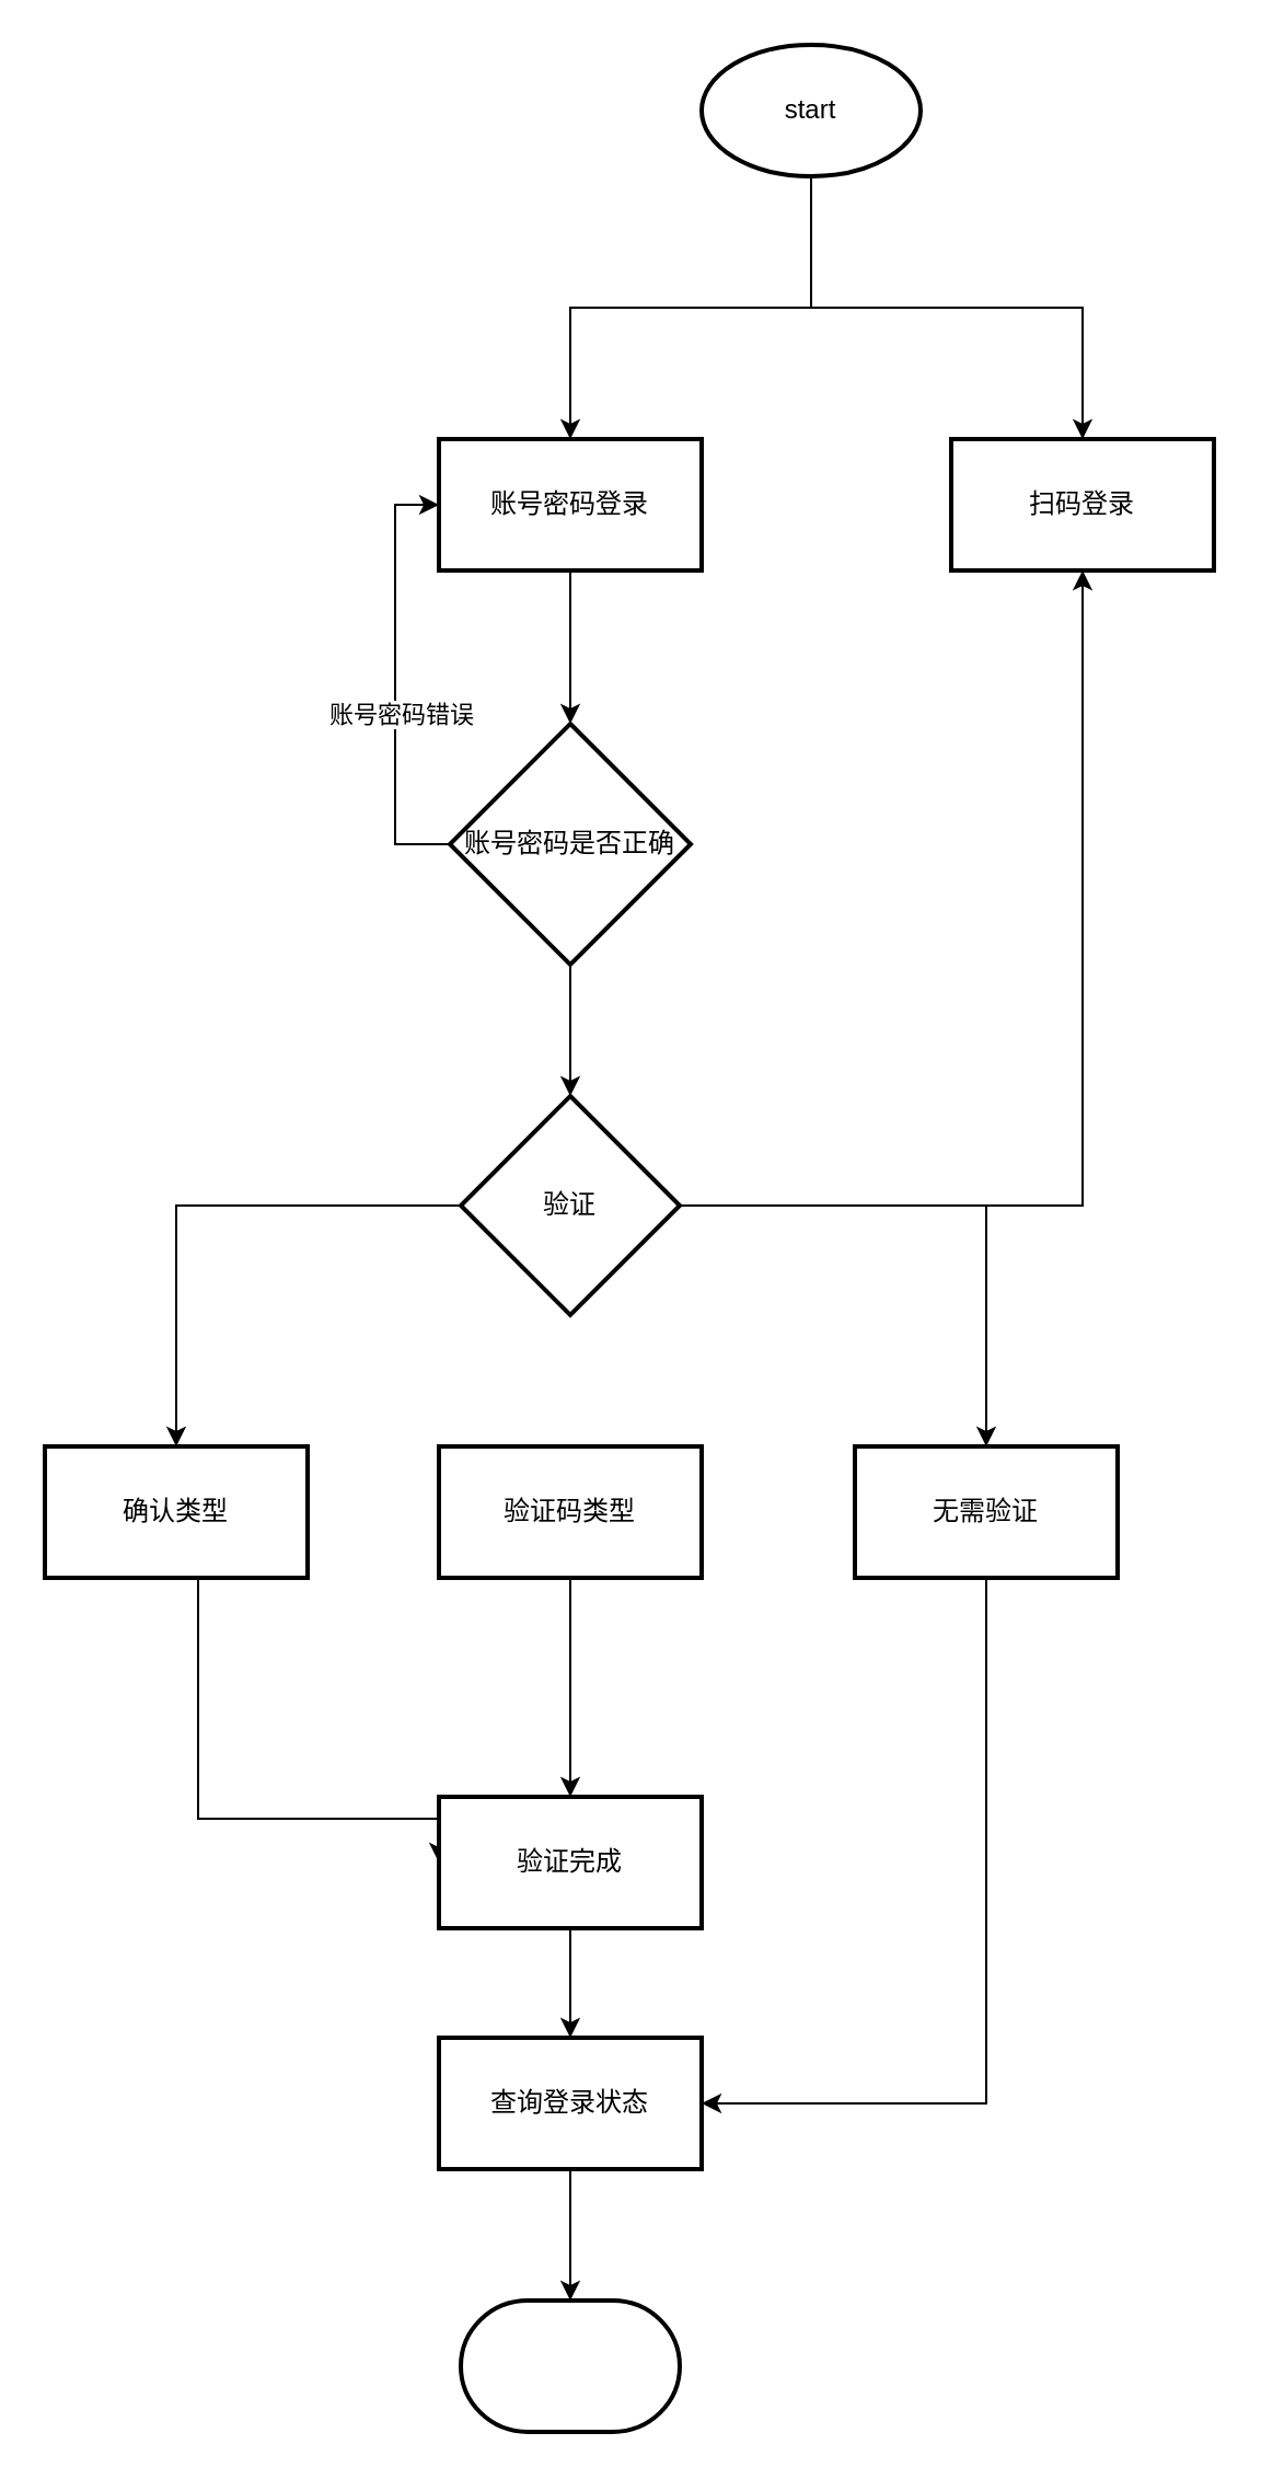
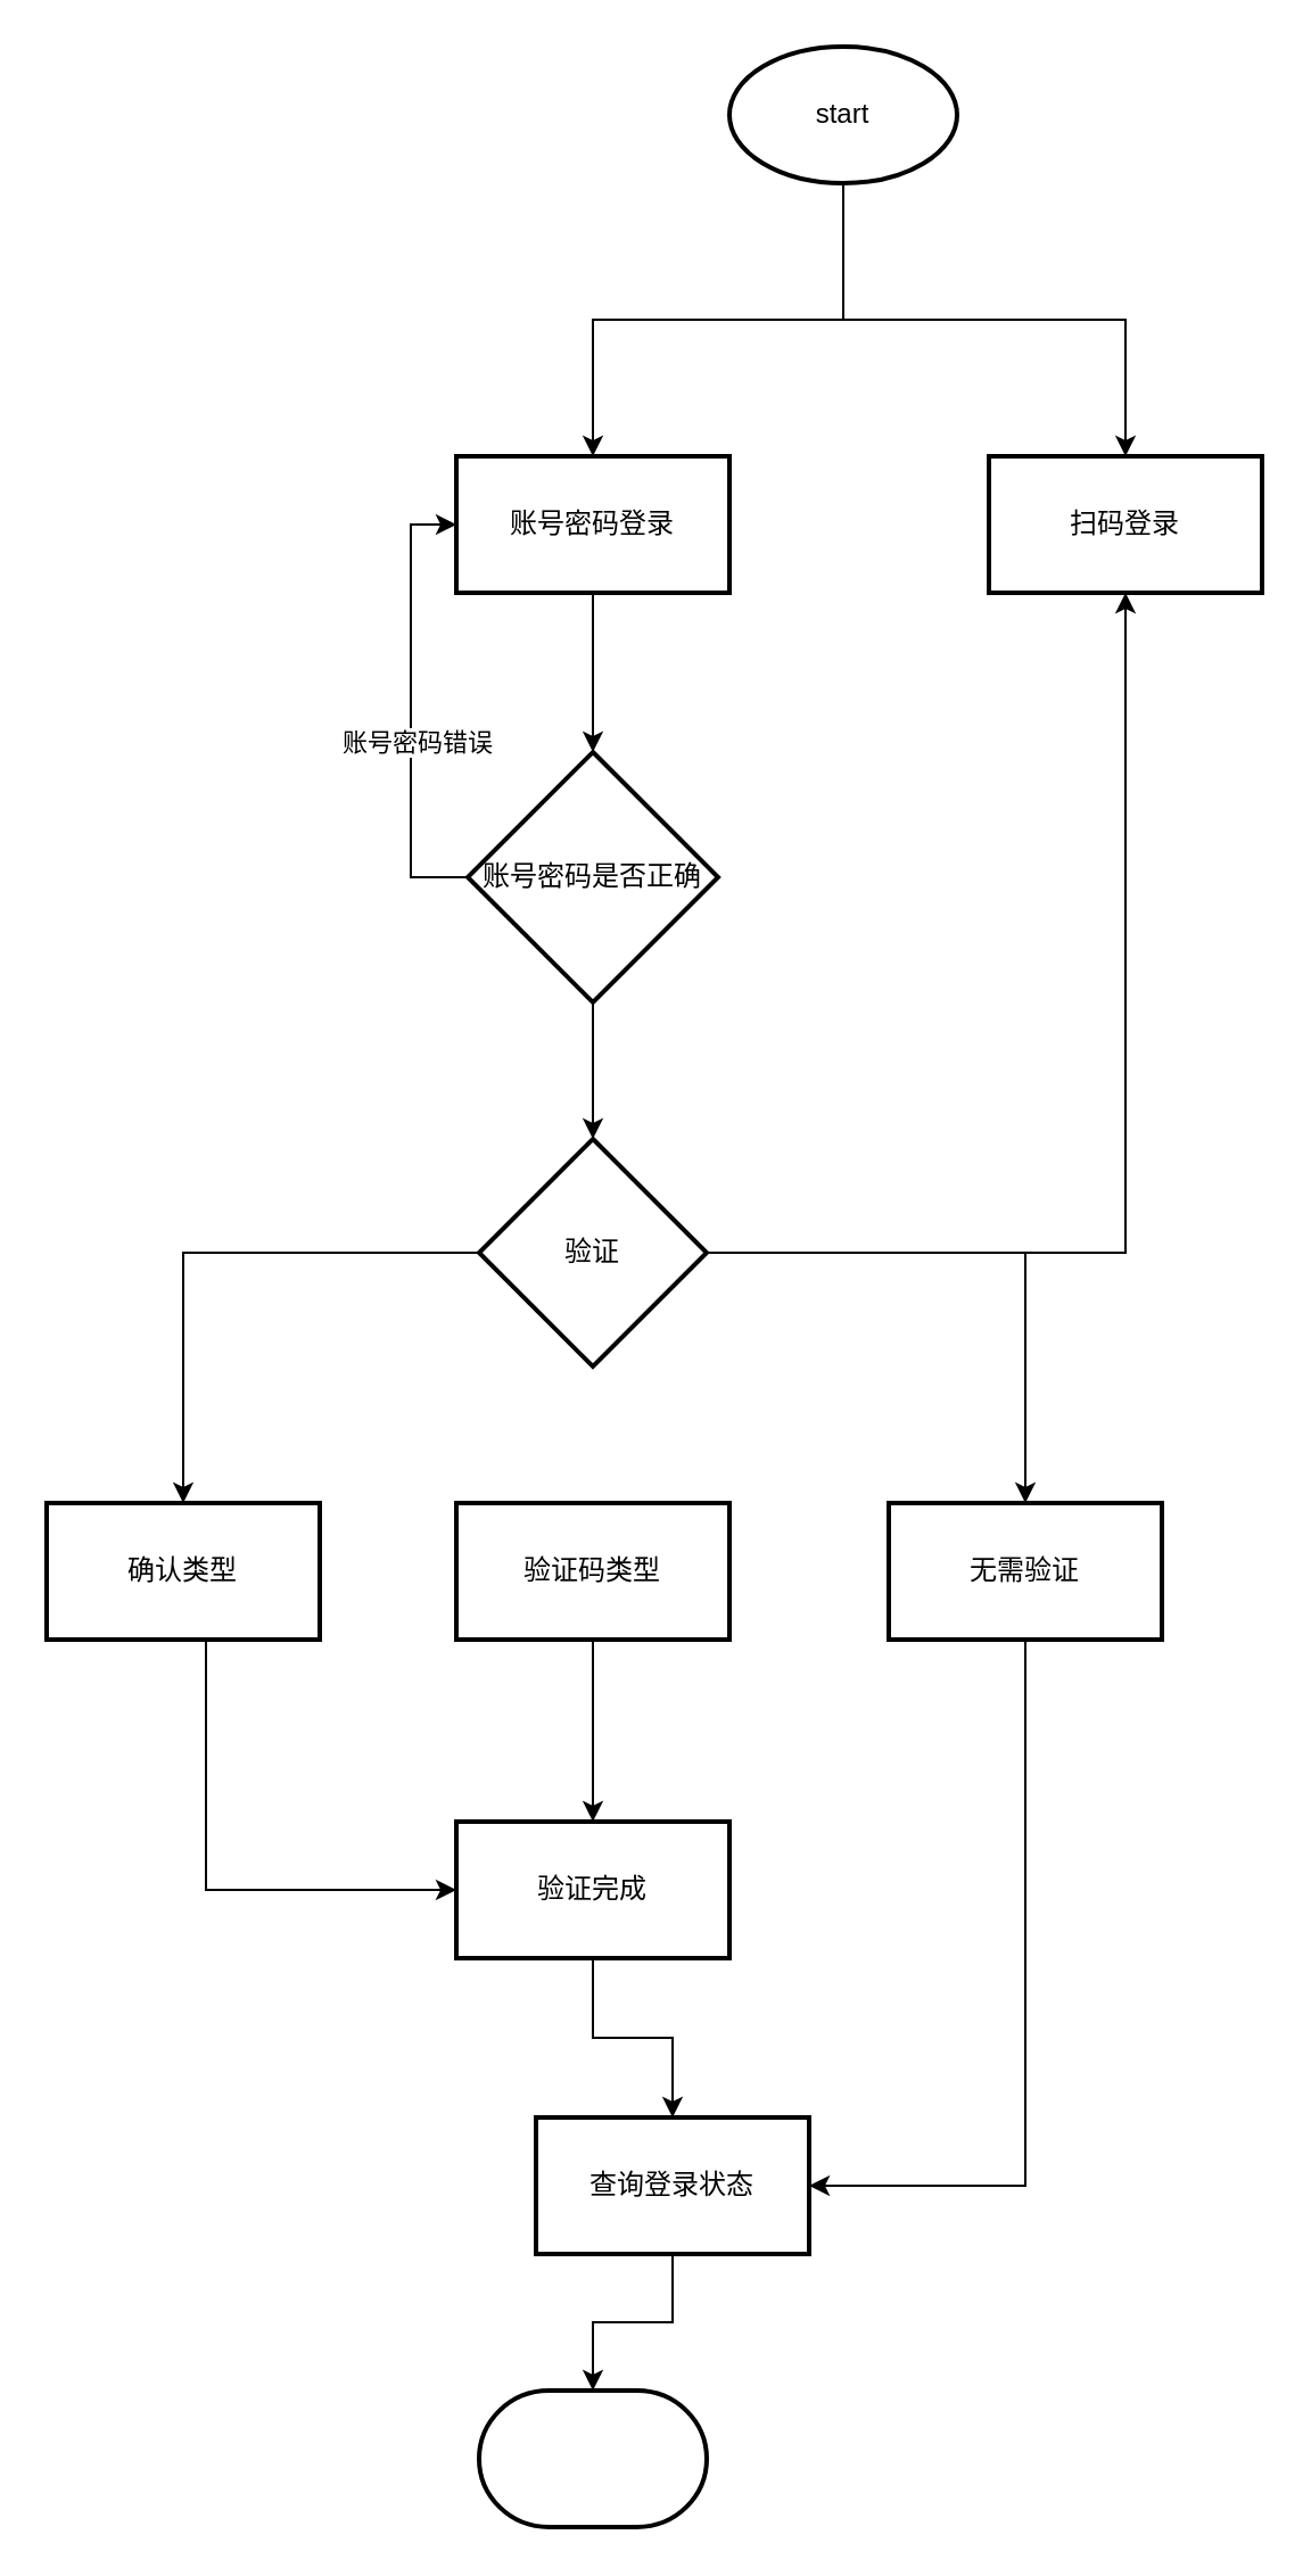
- <mxCell id="24" value="验证完成" style="whiteSpace=wrap;html=1;strokeWidth=2;" vertex="1" parent="1"><mxGeometry x="200" y="820" width="120" height="60" as="geometry" /></mxCell>
+ <mxCell id="24" value="验证完成" style="whiteSpace=wrap;html=1;strokeWidth=2;" vertex="1" parent="1"><mxGeometry x="200" y="800" width="120" height="60" as="geometry" /></mxCell>
- <mxCell id="26" value="查询登录状态" style="whiteSpace=wrap;html=1;strokeWidth=2;" vertex="1" parent="1"><mxGeometry x="200" y="930" width="120" height="60" as="geometry" /></mxCell>
+ <mxCell id="26" value="查询登录状态" style="whiteSpace=wrap;html=1;strokeWidth=2;" vertex="1" parent="1"><mxGeometry x="235" y="930" width="120" height="60" as="geometry" /></mxCell>
